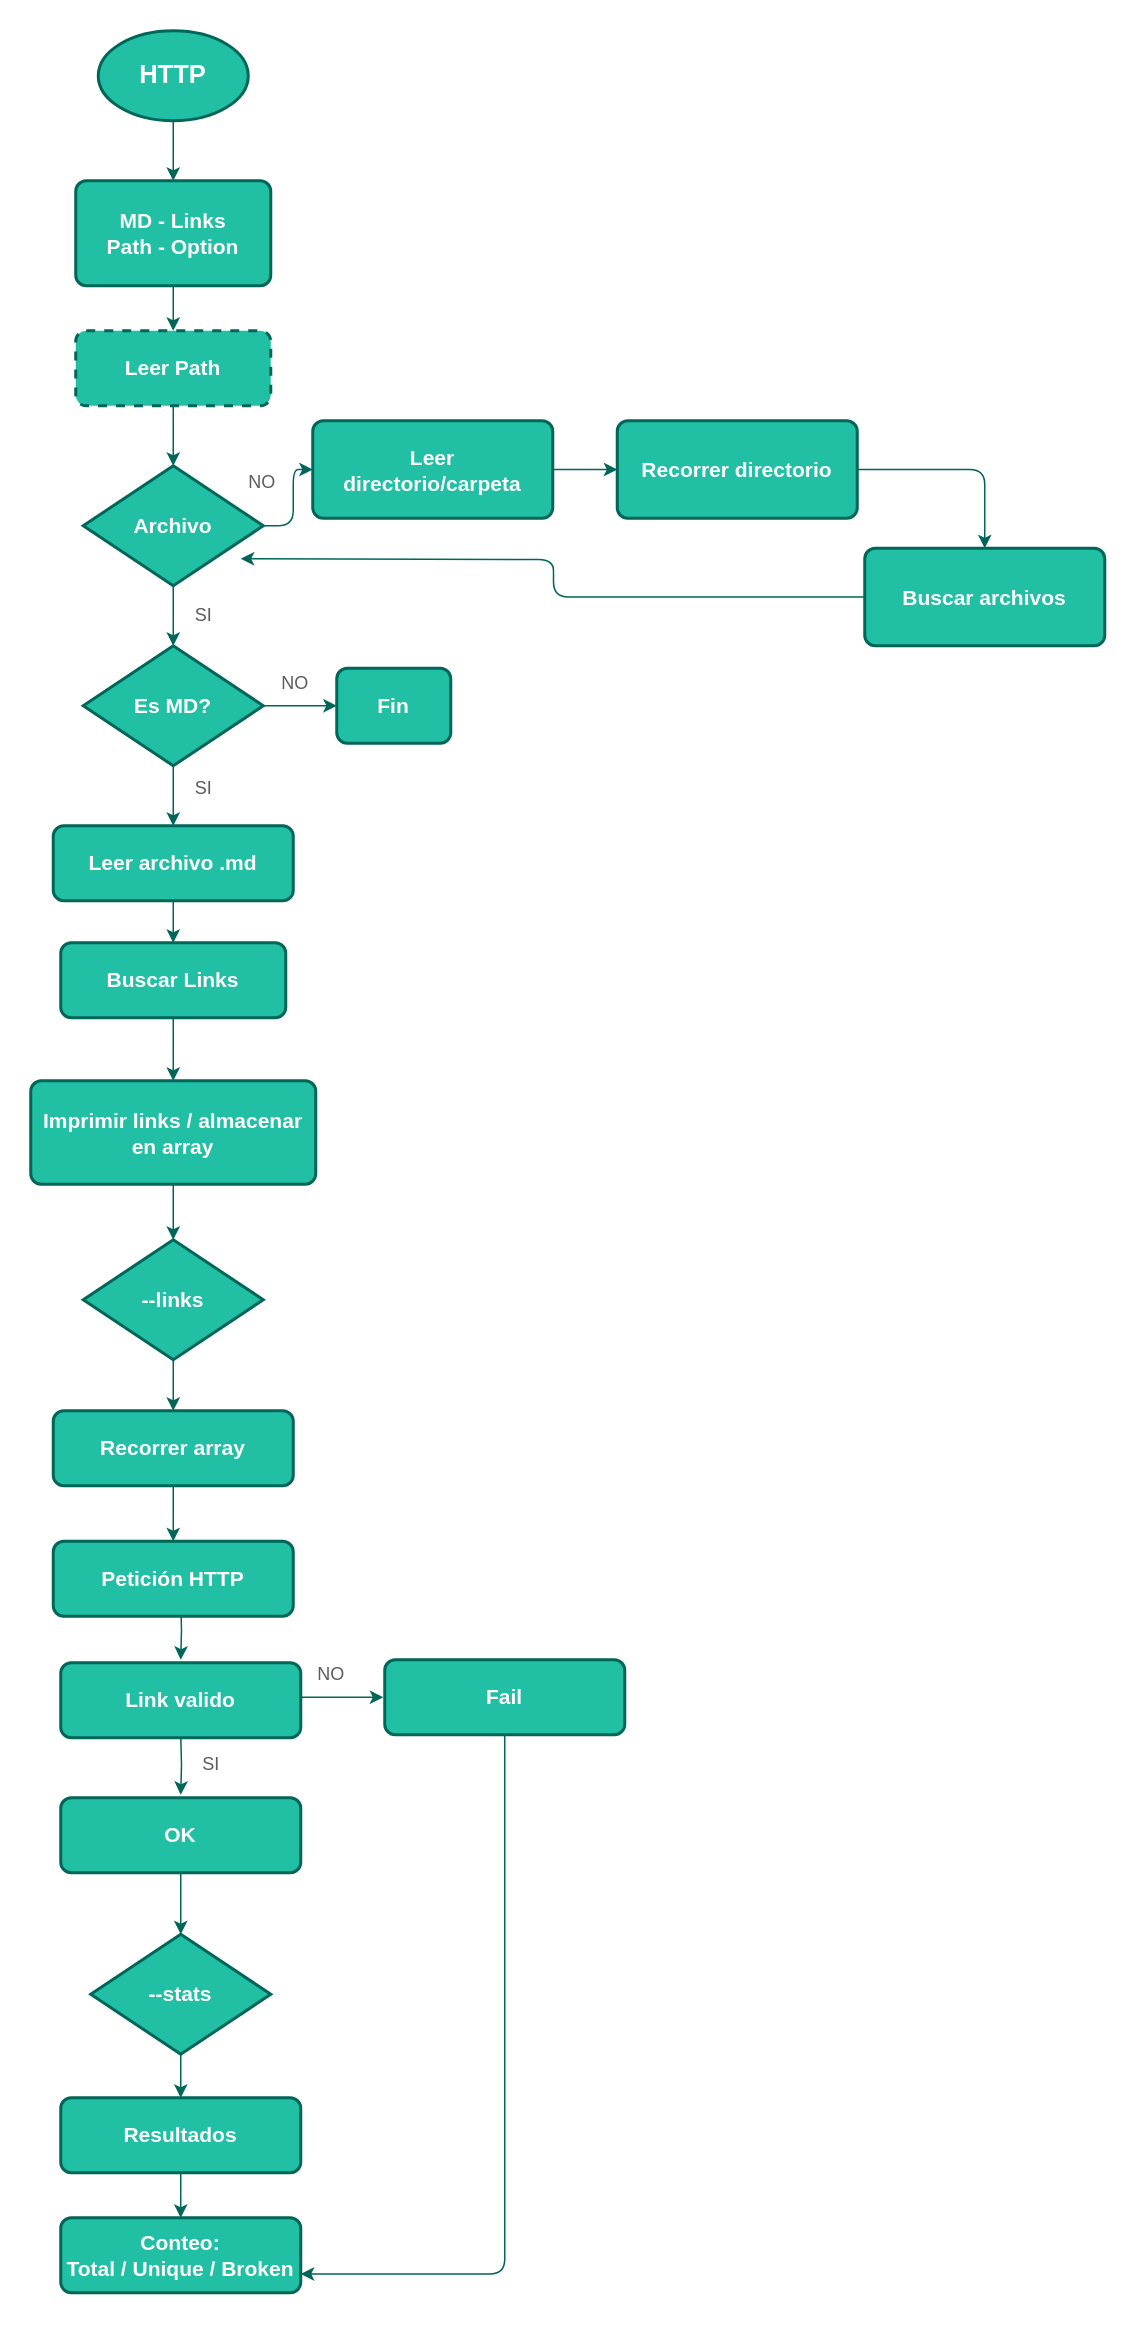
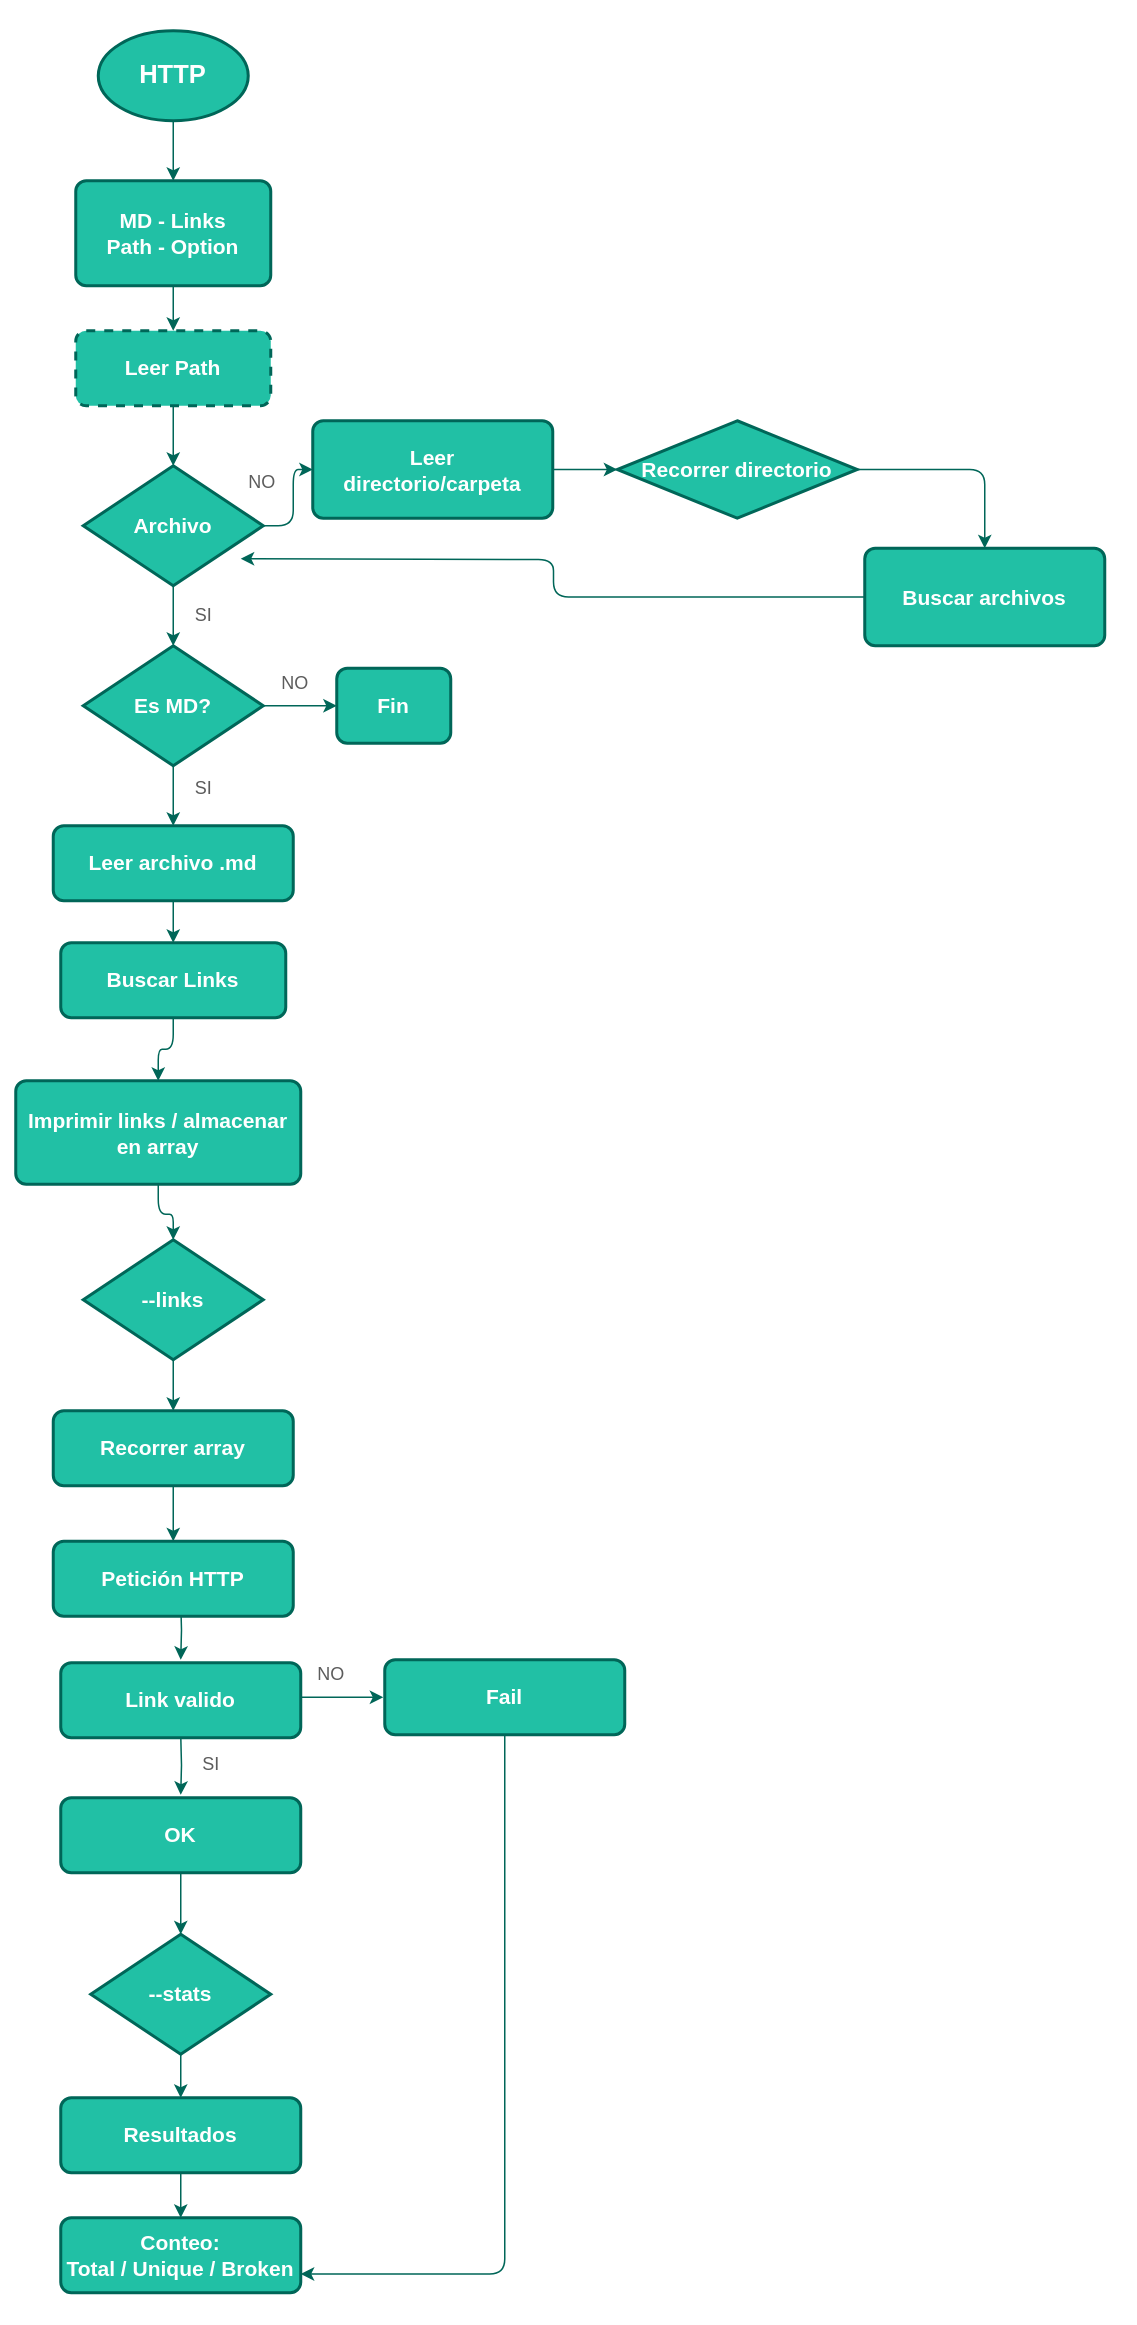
- <mxCell id="44" value="&lt;font color=&quot;#ffffff&quot;&gt;&lt;span style=&quot;font-size: 14px&quot;&gt;&lt;b&gt;Recorrer directorio&lt;br&gt;&lt;/b&gt;&lt;/span&gt;&lt;/font&gt;" style="rounded=1;whiteSpace=wrap;html=1;absoluteArcSize=1;arcSize=14;strokeWidth=2;sketch=0;fillColor=#21C0A5;fontColor=#5C5C5C;strokeColor=#006658;" parent="1" vertex="1"><mxGeometry x="411" y="280" width="160" height="65" as="geometry" /></mxCell>
+ <mxCell id="44" value="&lt;font color=&quot;#ffffff&quot;&gt;&lt;span style=&quot;font-size: 14px&quot;&gt;&lt;b&gt;Recorrer directorio&lt;br&gt;&lt;/b&gt;&lt;/span&gt;&lt;/font&gt;" style="rhombus;whiteSpace=wrap;html=1;absoluteArcSize=1;arcSize=14;strokeWidth=2;sketch=0;fillColor=#21C0A5;fontColor=#5C5C5C;strokeColor=#006658;" parent="1" vertex="1"><mxGeometry x="411" y="280" width="160" height="65" as="geometry" /></mxCell>
- <mxCell id="20" value="&lt;font color=&quot;#ffffff&quot;&gt;&lt;span style=&quot;font-size: 14px&quot;&gt;&lt;b&gt;Imprimir links / almacenar en array&lt;br&gt;&lt;/b&gt;&lt;/span&gt;&lt;/font&gt;" style="rounded=1;whiteSpace=wrap;html=1;absoluteArcSize=1;arcSize=14;strokeWidth=2;sketch=0;fillColor=#21C0A5;fontColor=#5C5C5C;strokeColor=#006658;" parent="1" vertex="1"><mxGeometry x="20" y="720" width="190" height="69" as="geometry" /></mxCell>
+ <mxCell id="20" value="&lt;font color=&quot;#ffffff&quot;&gt;&lt;span style=&quot;font-size: 14px&quot;&gt;&lt;b&gt;Imprimir links / almacenar en array&lt;br&gt;&lt;/b&gt;&lt;/span&gt;&lt;/font&gt;" style="rounded=1;whiteSpace=wrap;html=1;absoluteArcSize=1;arcSize=14;strokeWidth=2;sketch=0;fillColor=#21C0A5;fontColor=#5C5C5C;strokeColor=#006658;" parent="1" vertex="1"><mxGeometry x="10" y="720" width="190" height="69" as="geometry" /></mxCell>
